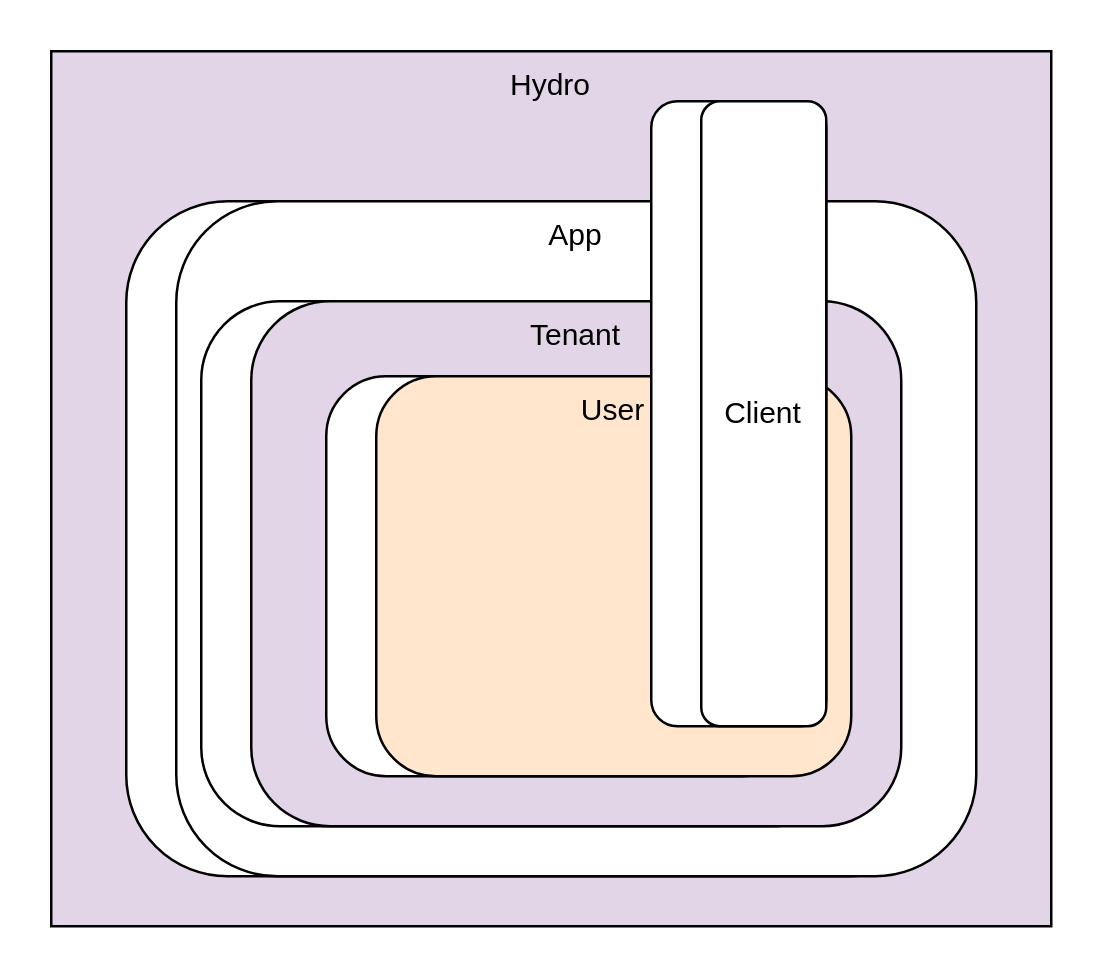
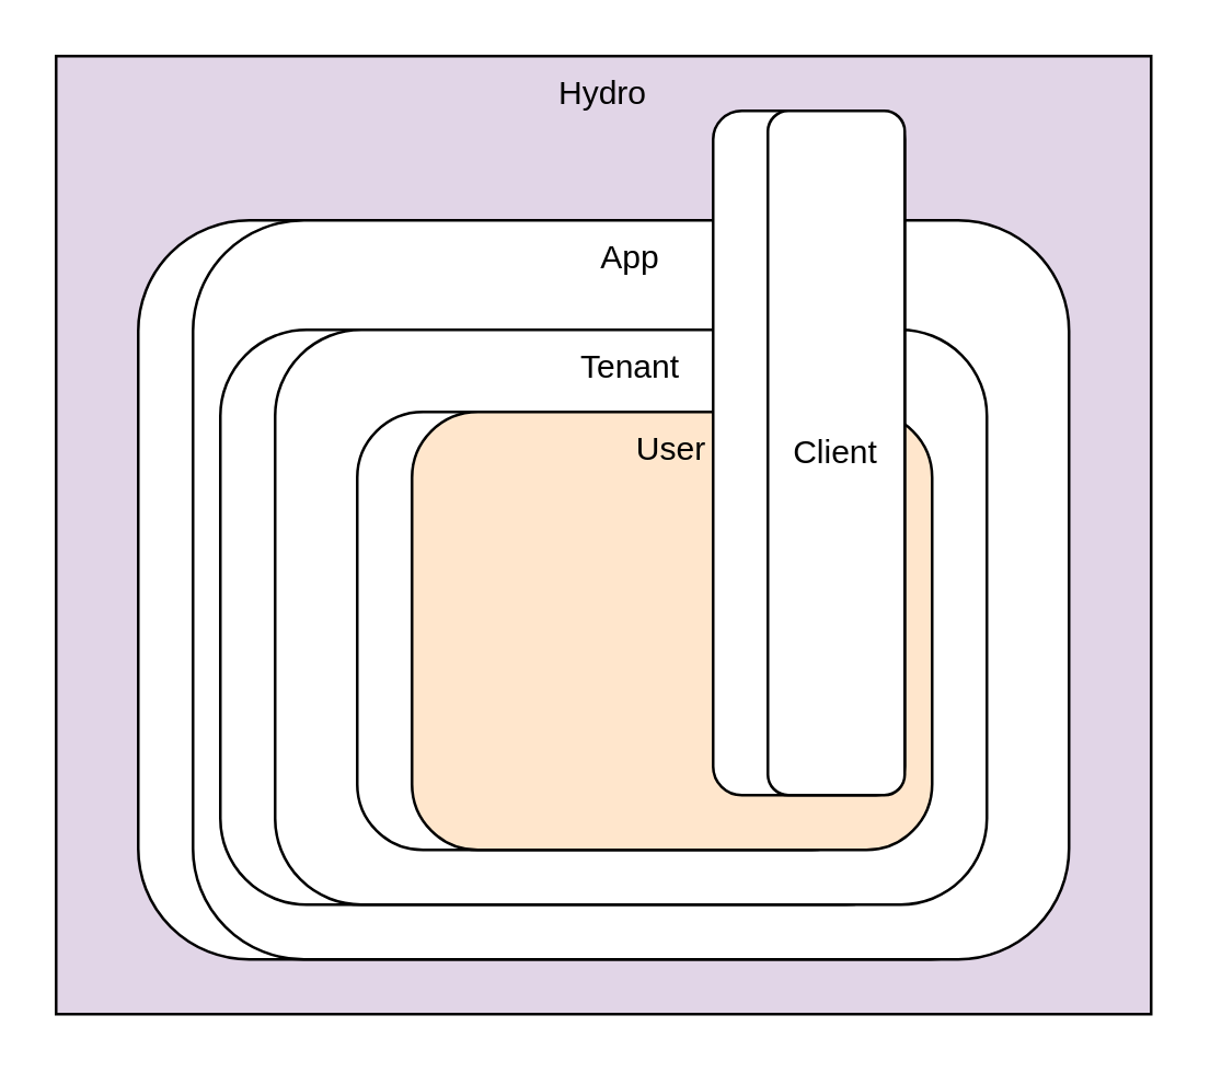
- <mxCell id="6" value="Tenant" style="rounded=1;whiteSpace=wrap;html=1;verticalAlign=top;fillColor=#e1d5e7;" vertex="1" parent="1"><mxGeometry x="100" y="120" width="260" height="210" as="geometry" /></mxCell>
+ <mxCell id="6" value="Tenant" style="rounded=1;whiteSpace=wrap;html=1;verticalAlign=top;" vertex="1" parent="1"><mxGeometry x="100" y="120" width="260" height="210" as="geometry" /></mxCell>
